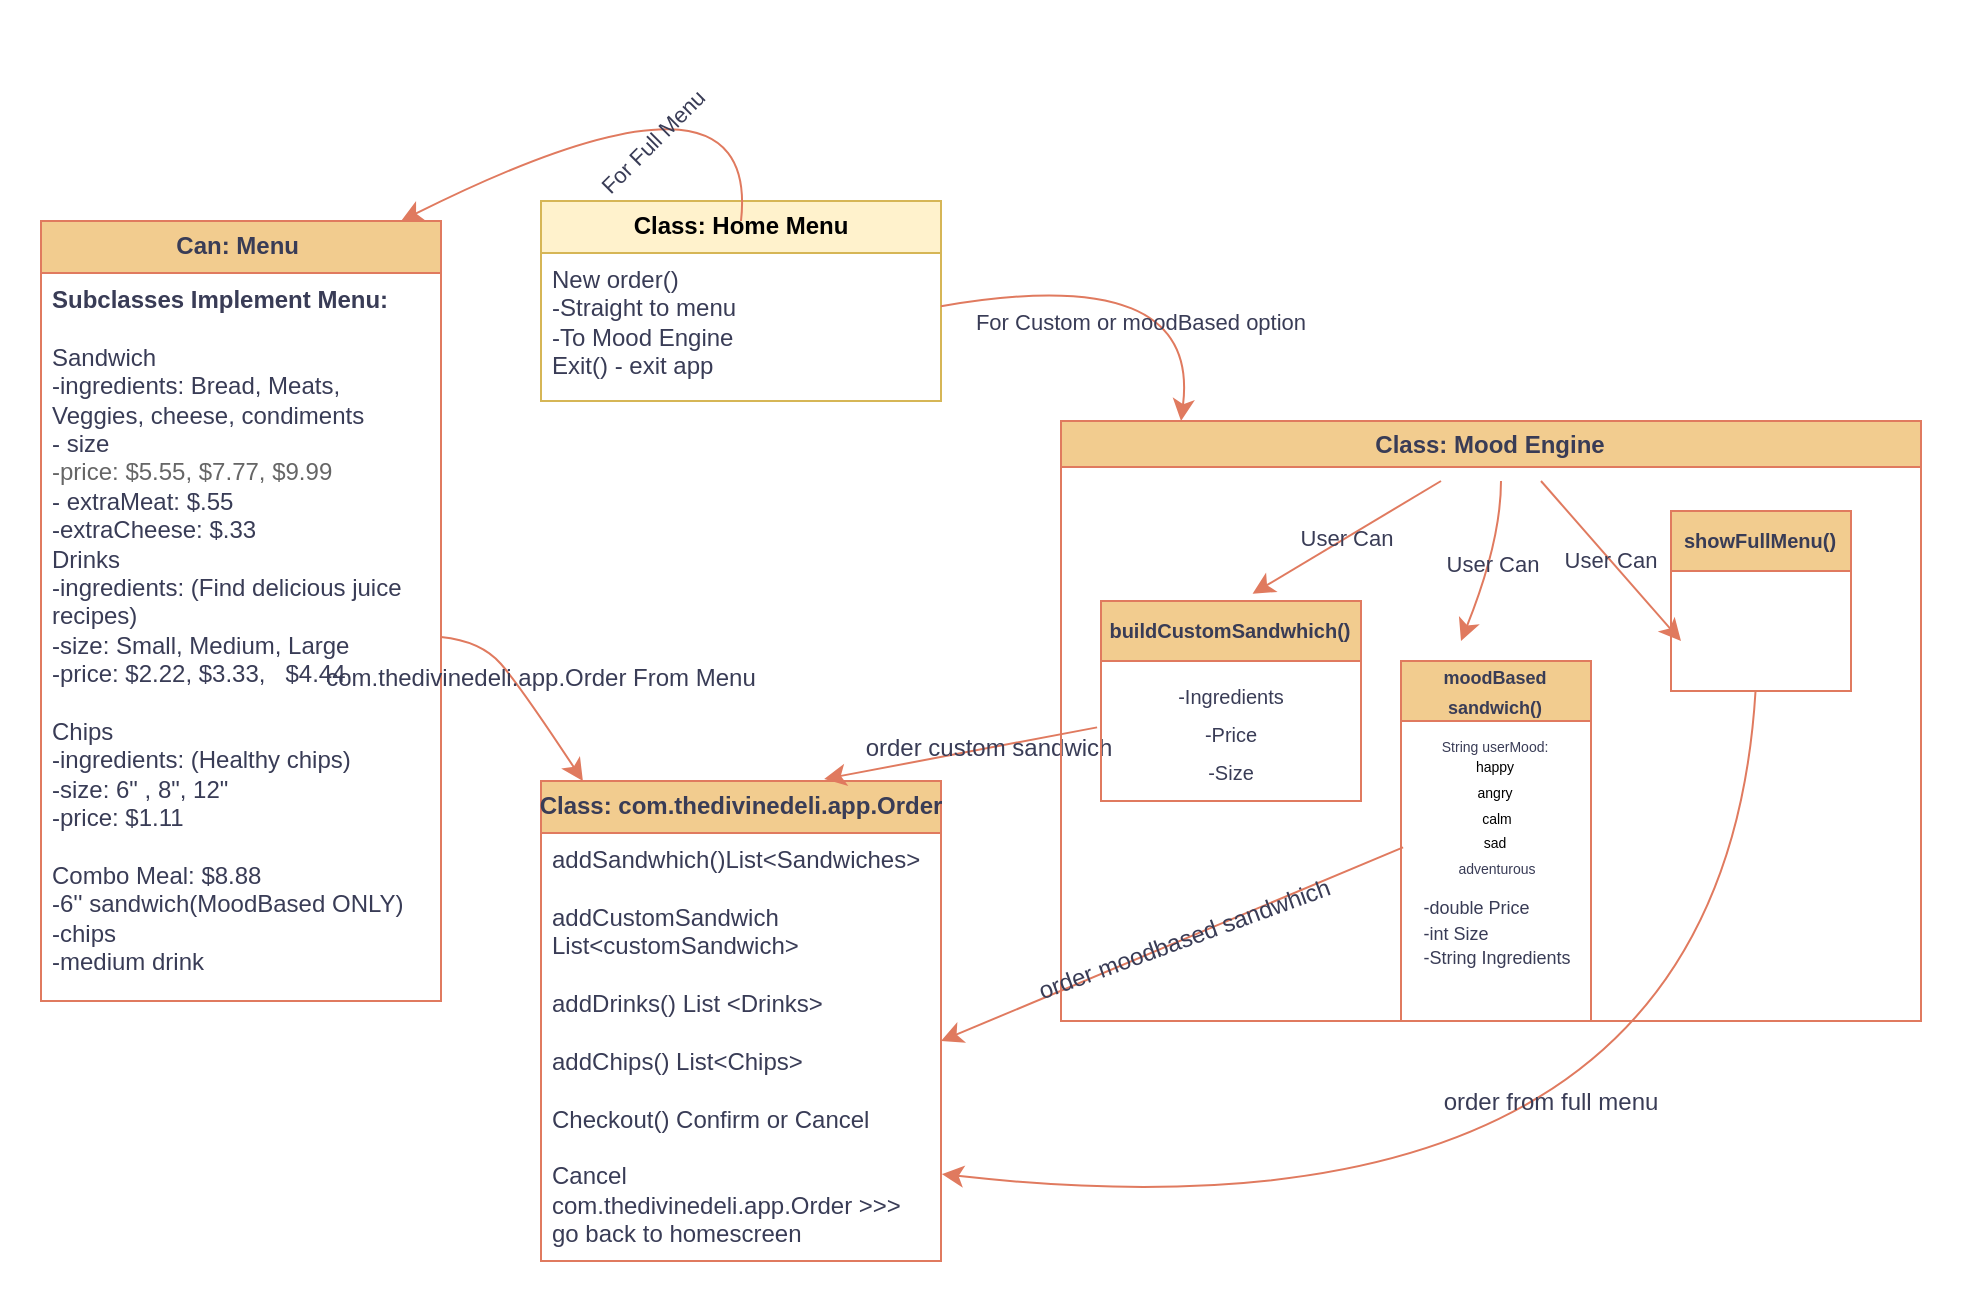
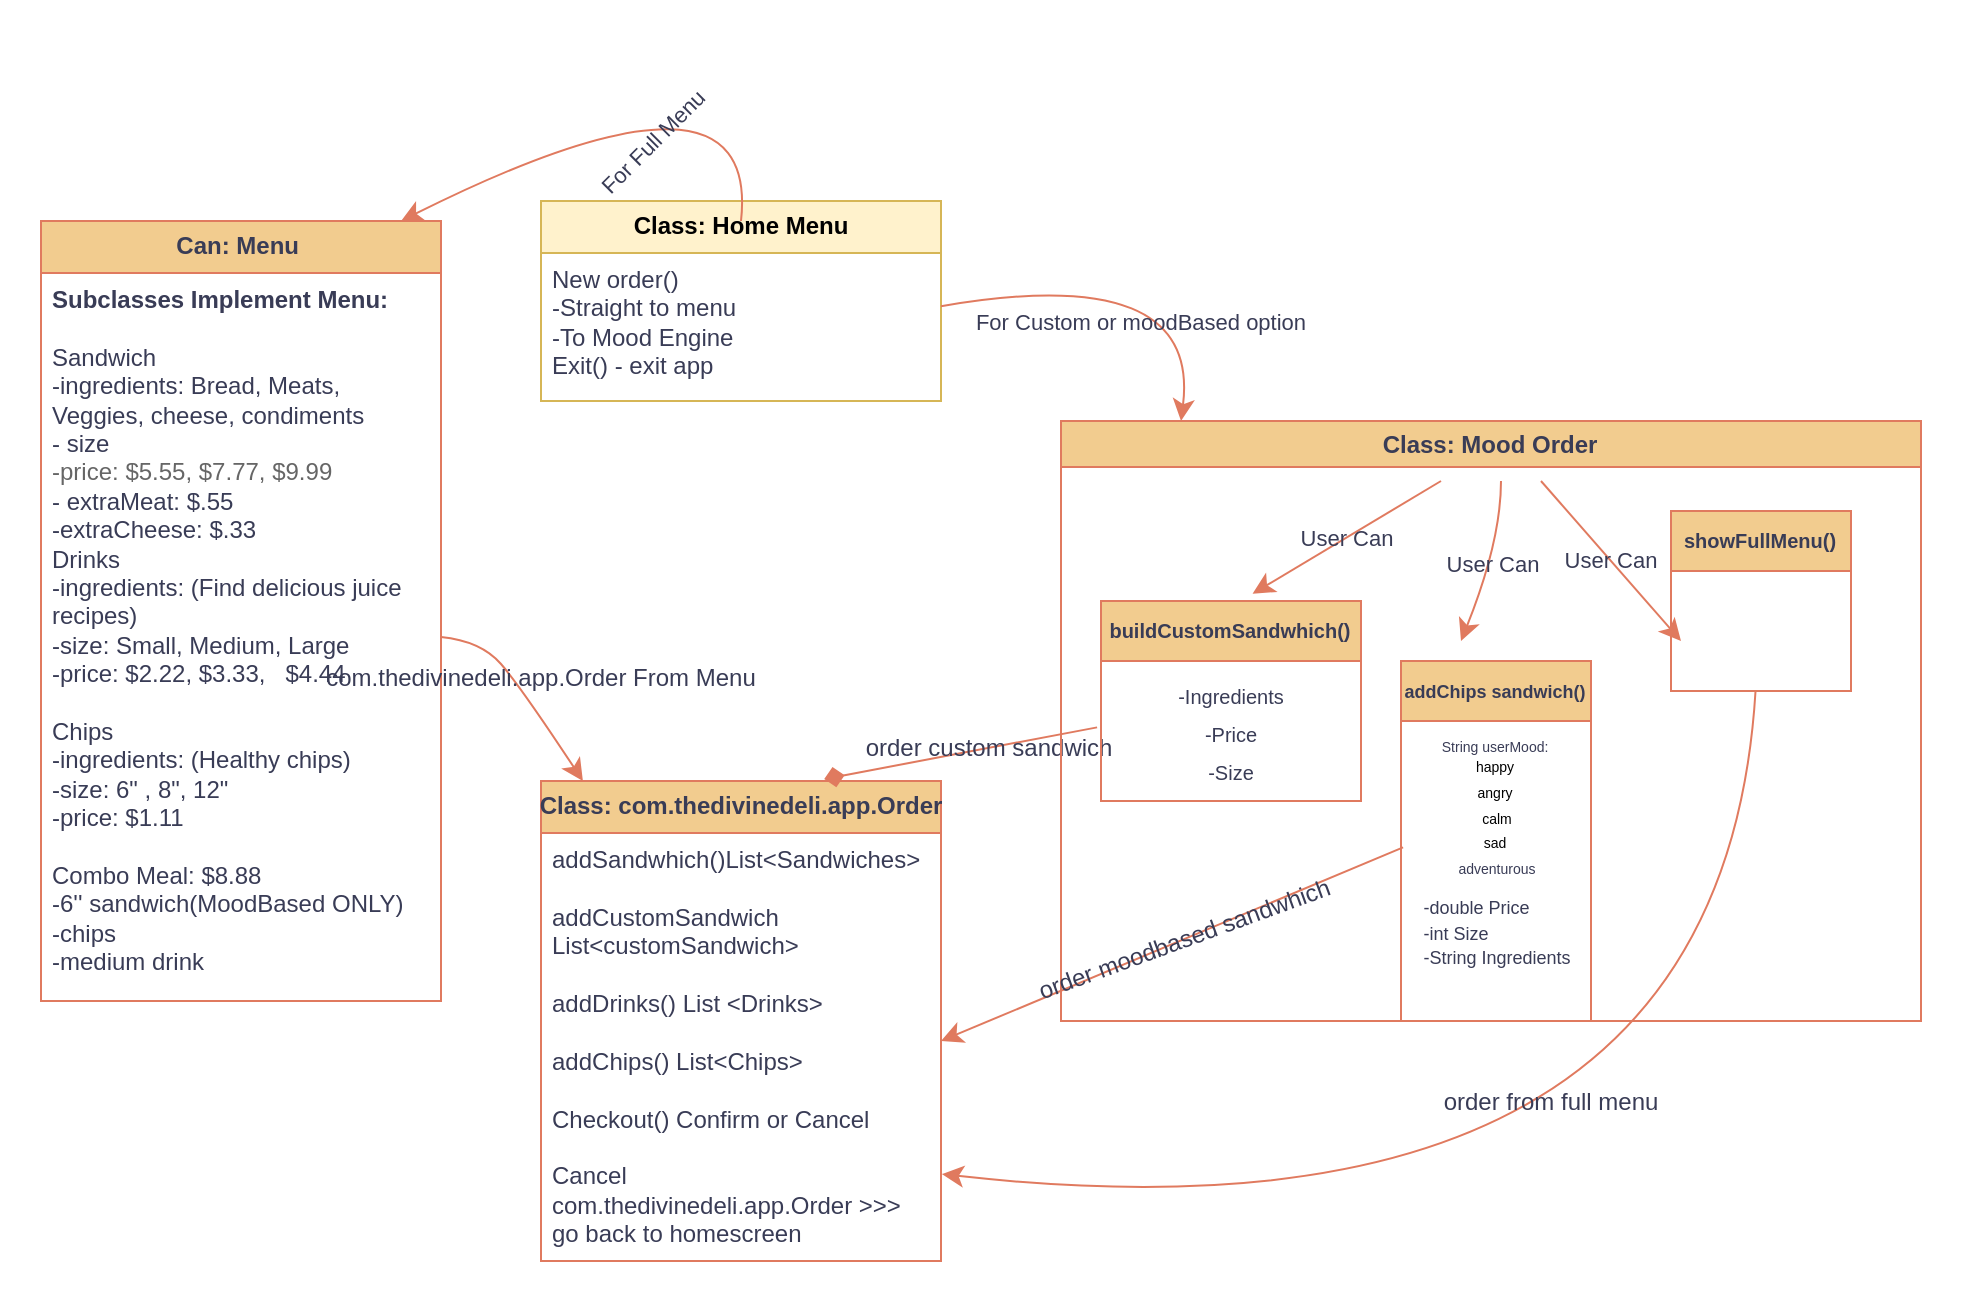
- <mxCell id="10" value="Class: Mood Engine" style="swimlane;startSize=23;labelBackgroundColor=none;fillColor=#F2CC8F;strokeColor=#E07A5F;fontColor=#393C56;" vertex="1" parent="1"><mxGeometry x="530" y="210" width="430" height="300" as="geometry" /></mxCell>
+ <mxCell id="10" value="Class: Mood Order" style="swimlane;startSize=23;labelBackgroundColor=none;fillColor=#F2CC8F;strokeColor=#E07A5F;fontColor=#393C56;" vertex="1" parent="1"><mxGeometry x="530" y="210" width="430" height="300" as="geometry" /></mxCell>
- <mxCell id="11" value="&lt;font style=&quot;font-size: 9px;&quot;&gt;&lt;b style=&quot;&quot;&gt;moodBased sandwich()&lt;/b&gt;&lt;/font&gt;" style="swimlane;fontStyle=0;childLayout=stackLayout;horizontal=1;startSize=30;horizontalStack=0;resizeParent=1;resizeParentMax=0;resizeLast=0;collapsible=1;marginBottom=0;whiteSpace=wrap;html=1;labelBackgroundColor=none;fillColor=#F2CC8F;strokeColor=#E07A5F;fontColor=#393C56;" vertex="1" parent="10"><mxGeometry x="170" y="120" width="95" height="180" as="geometry"><mxRectangle x="390" y="320" width="110" height="30" as="alternateBounds" /></mxGeometry></mxCell>
+ <mxCell id="11" value="&lt;font style=&quot;font-size: 9px;&quot;&gt;&lt;b style=&quot;&quot;&gt;addChips sandwich()&lt;/b&gt;&lt;/font&gt;" style="swimlane;fontStyle=0;childLayout=stackLayout;horizontal=1;startSize=30;horizontalStack=0;resizeParent=1;resizeParentMax=0;resizeLast=0;collapsible=1;marginBottom=0;whiteSpace=wrap;html=1;labelBackgroundColor=none;fillColor=#F2CC8F;strokeColor=#E07A5F;fontColor=#393C56;" vertex="1" parent="10"><mxGeometry x="170" y="120" width="95" height="180" as="geometry"><mxRectangle x="390" y="320" width="110" height="30" as="alternateBounds" /></mxGeometry></mxCell>
- <mxCell id="6" style="edgeStyle=none;curved=1;rounded=0;orthogonalLoop=1;jettySize=auto;html=1;exitX=-0.015;exitY=0.474;exitDx=0;exitDy=0;entryX=0.708;entryY=-0.004;entryDx=0;entryDy=0;entryPerimeter=0;fontSize=12;startSize=8;endSize=8;exitPerimeter=0;labelBackgroundColor=none;strokeColor=#E07A5F;fontColor=default;" edge="1" parent="1" source="15" target="4"><mxGeometry relative="1" as="geometry" /></mxCell>
+ <mxCell id="6" style="edgeStyle=none;curved=1;rounded=0;orthogonalLoop=1;jettySize=auto;html=1;exitX=-0.015;exitY=0.474;exitDx=0;exitDy=0;entryX=0.708;entryY=-0.004;entryDx=0;entryDy=0;entryPerimeter=0;fontSize=12;startSize=8;endSize=8;exitPerimeter=0;labelBackgroundColor=none;strokeColor=#E07A5F;fontColor=default;endArrow=diamond;" edge="1" parent="1" source="15" target="4"><mxGeometry relative="1" as="geometry" /></mxCell>
